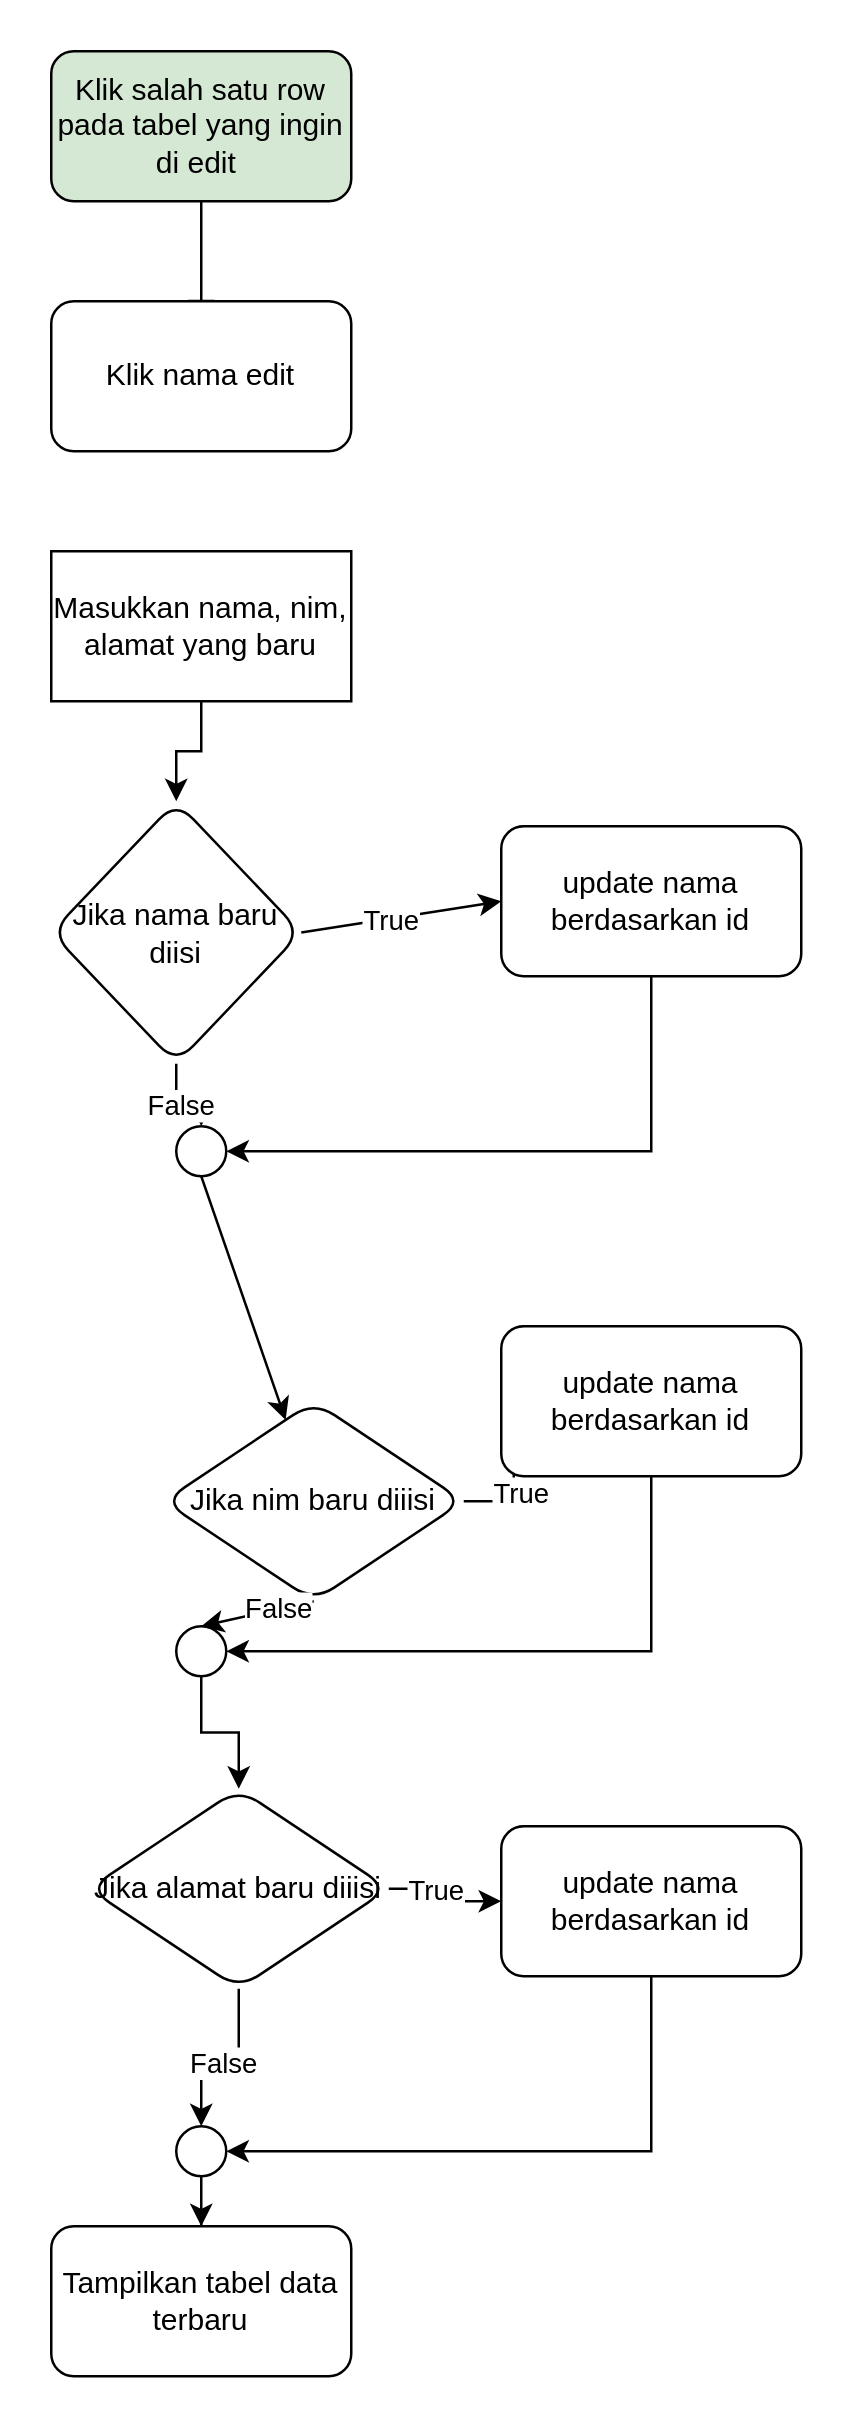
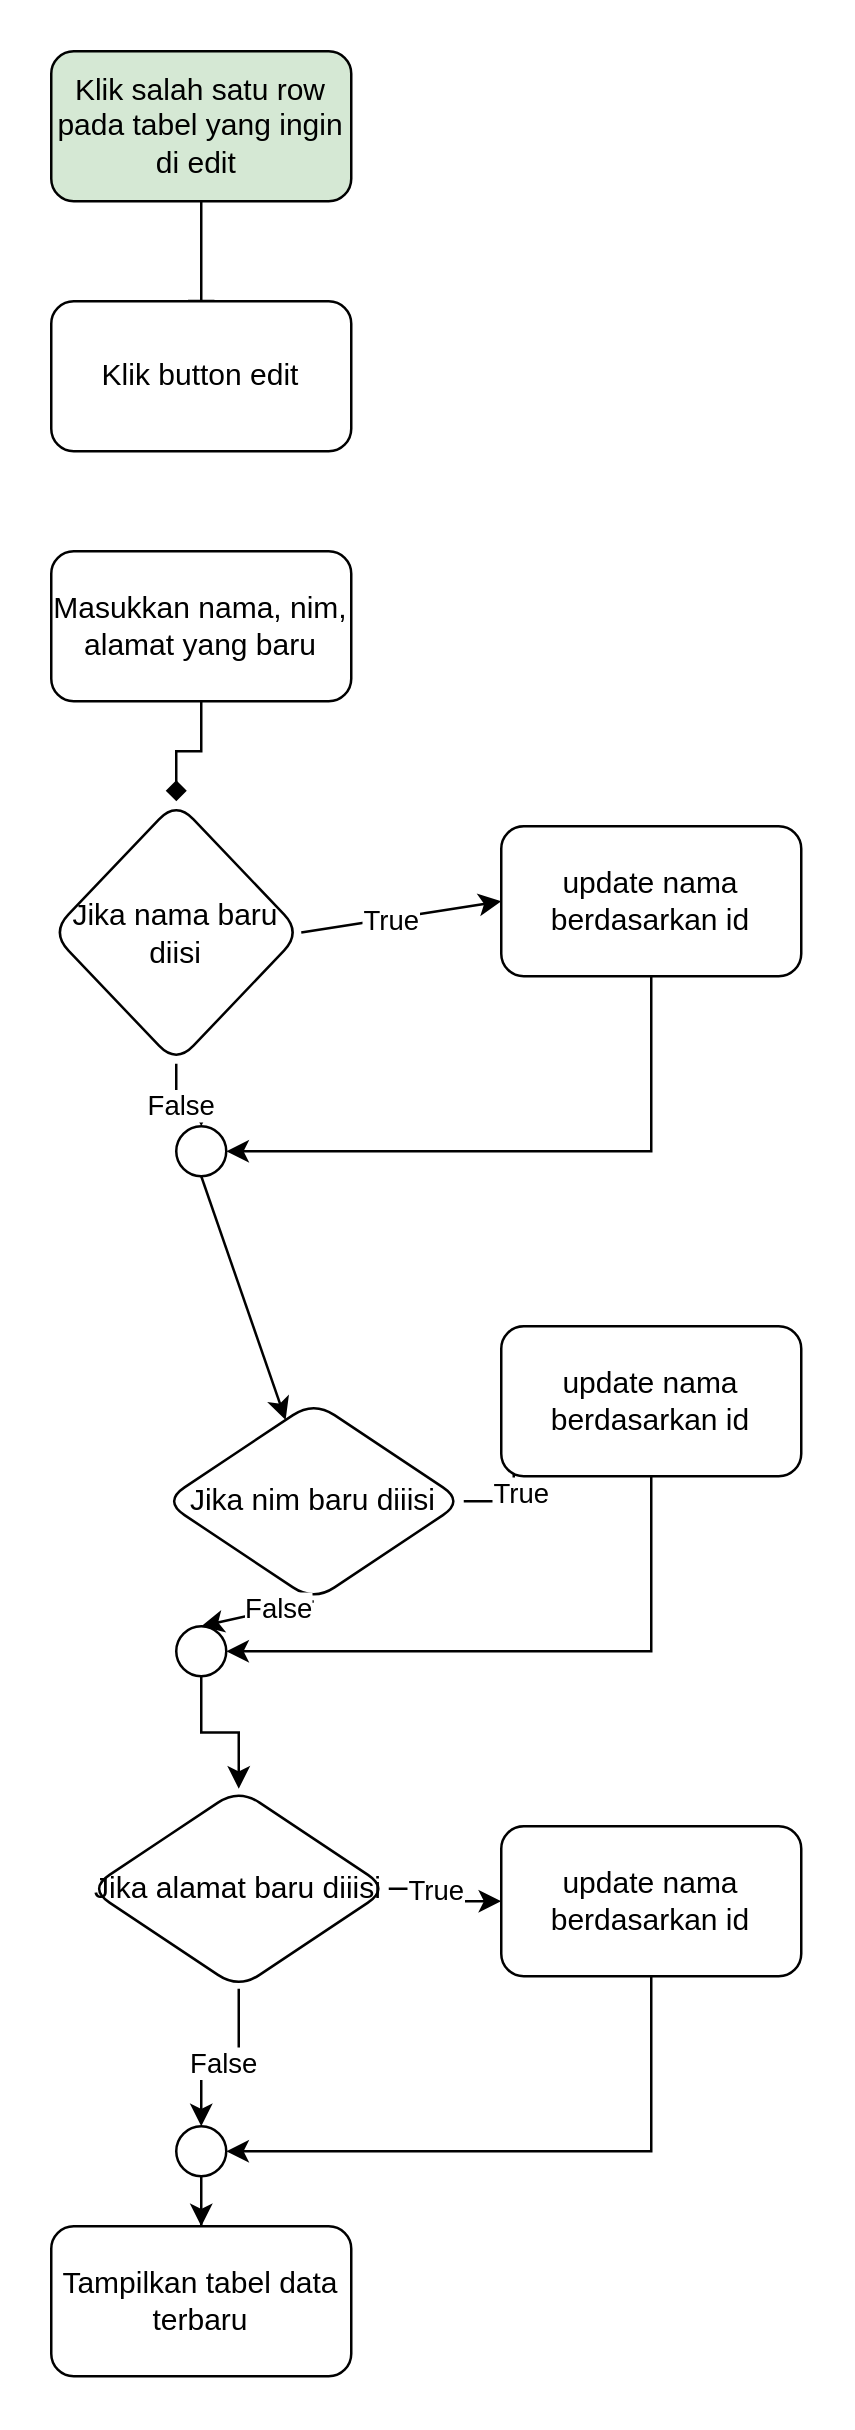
- <mxCell id="4" value="Klik nama edit" style="rounded=1;whiteSpace=wrap;html=1;" vertex="1" parent="1"><mxGeometry x="20" y="120" width="120" height="60" as="geometry" /></mxCell>
+ <mxCell id="4" value="Klik button edit" style="rounded=1;whiteSpace=wrap;html=1;" vertex="1" parent="1"><mxGeometry x="20" y="120" width="120" height="60" as="geometry" /></mxCell>
- <mxCell id="6" value="Masukkan nama, nim, alamat yang baru" style="whiteSpace=wrap;html=1;rounded=0;" vertex="1" parent="1"><mxGeometry x="20" y="220" width="120" height="60" as="geometry" /></mxCell>
+ <mxCell id="6" value="Masukkan nama, nim, alamat yang baru" style="rounded=1;whiteSpace=wrap;html=1;" vertex="1" parent="1"><mxGeometry x="20" y="220" width="120" height="60" as="geometry" /></mxCell>
- <mxCell id="5" value="" style="edgeStyle=orthogonalEdgeStyle;rounded=0;orthogonalLoop=1;jettySize=auto;html=1;" edge="1" parent="1" source="6" target="9"><mxGeometry relative="1" as="geometry" /></mxCell>
+ <mxCell id="5" value="" style="edgeStyle=orthogonalEdgeStyle;rounded=0;orthogonalLoop=1;jettySize=auto;html=1;endArrow=diamond;" edge="1" parent="1" source="6" target="9"><mxGeometry relative="1" as="geometry" /></mxCell>
